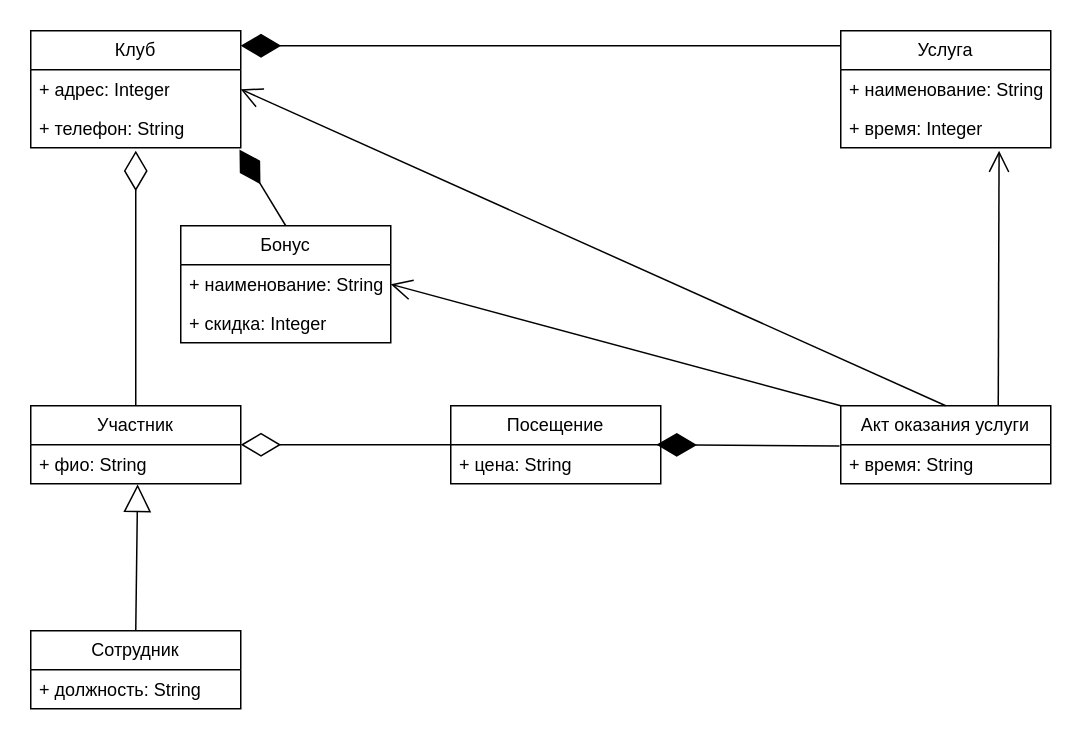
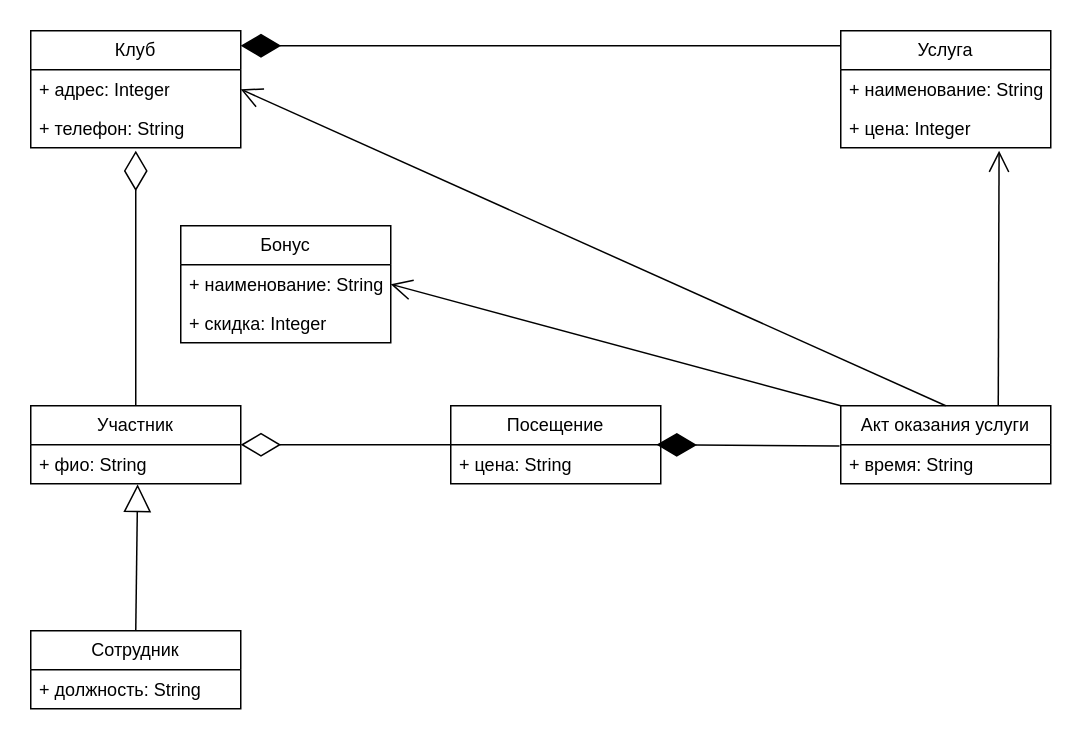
- <mxCell id="11" value="+ время: Integer" style="text;strokeColor=none;fillColor=none;align=left;verticalAlign=top;spacingLeft=4;spacingRight=4;overflow=hidden;rotatable=0;points=[[0,0.5],[1,0.5]];portConstraint=eastwest;whiteSpace=wrap;html=1;" parent="9" vertex="1"><mxGeometry y="52" width="140" height="26" as="geometry" /></mxCell>
+ <mxCell id="11" value="+ цена: Integer" style="text;strokeColor=none;fillColor=none;align=left;verticalAlign=top;spacingLeft=4;spacingRight=4;overflow=hidden;rotatable=0;points=[[0,0.5],[1,0.5]];portConstraint=eastwest;whiteSpace=wrap;html=1;" parent="9" vertex="1"><mxGeometry y="52" width="140" height="26" as="geometry" /></mxCell>
- <mxCell id="27" value="" style="endArrow=diamondThin;endFill=1;endSize=24;html=1;rounded=0;entryX=0.994;entryY=1.046;entryDx=0;entryDy=0;entryPerimeter=0;exitX=0.5;exitY=0;exitDx=0;exitDy=0;" edge="1" parent="1" source="12" target="6"><mxGeometry width="160" relative="1" as="geometry"><mxPoint x="190" y="140" as="sourcePoint" /><mxPoint x="530" y="440" as="targetPoint" /></mxGeometry></mxCell>
